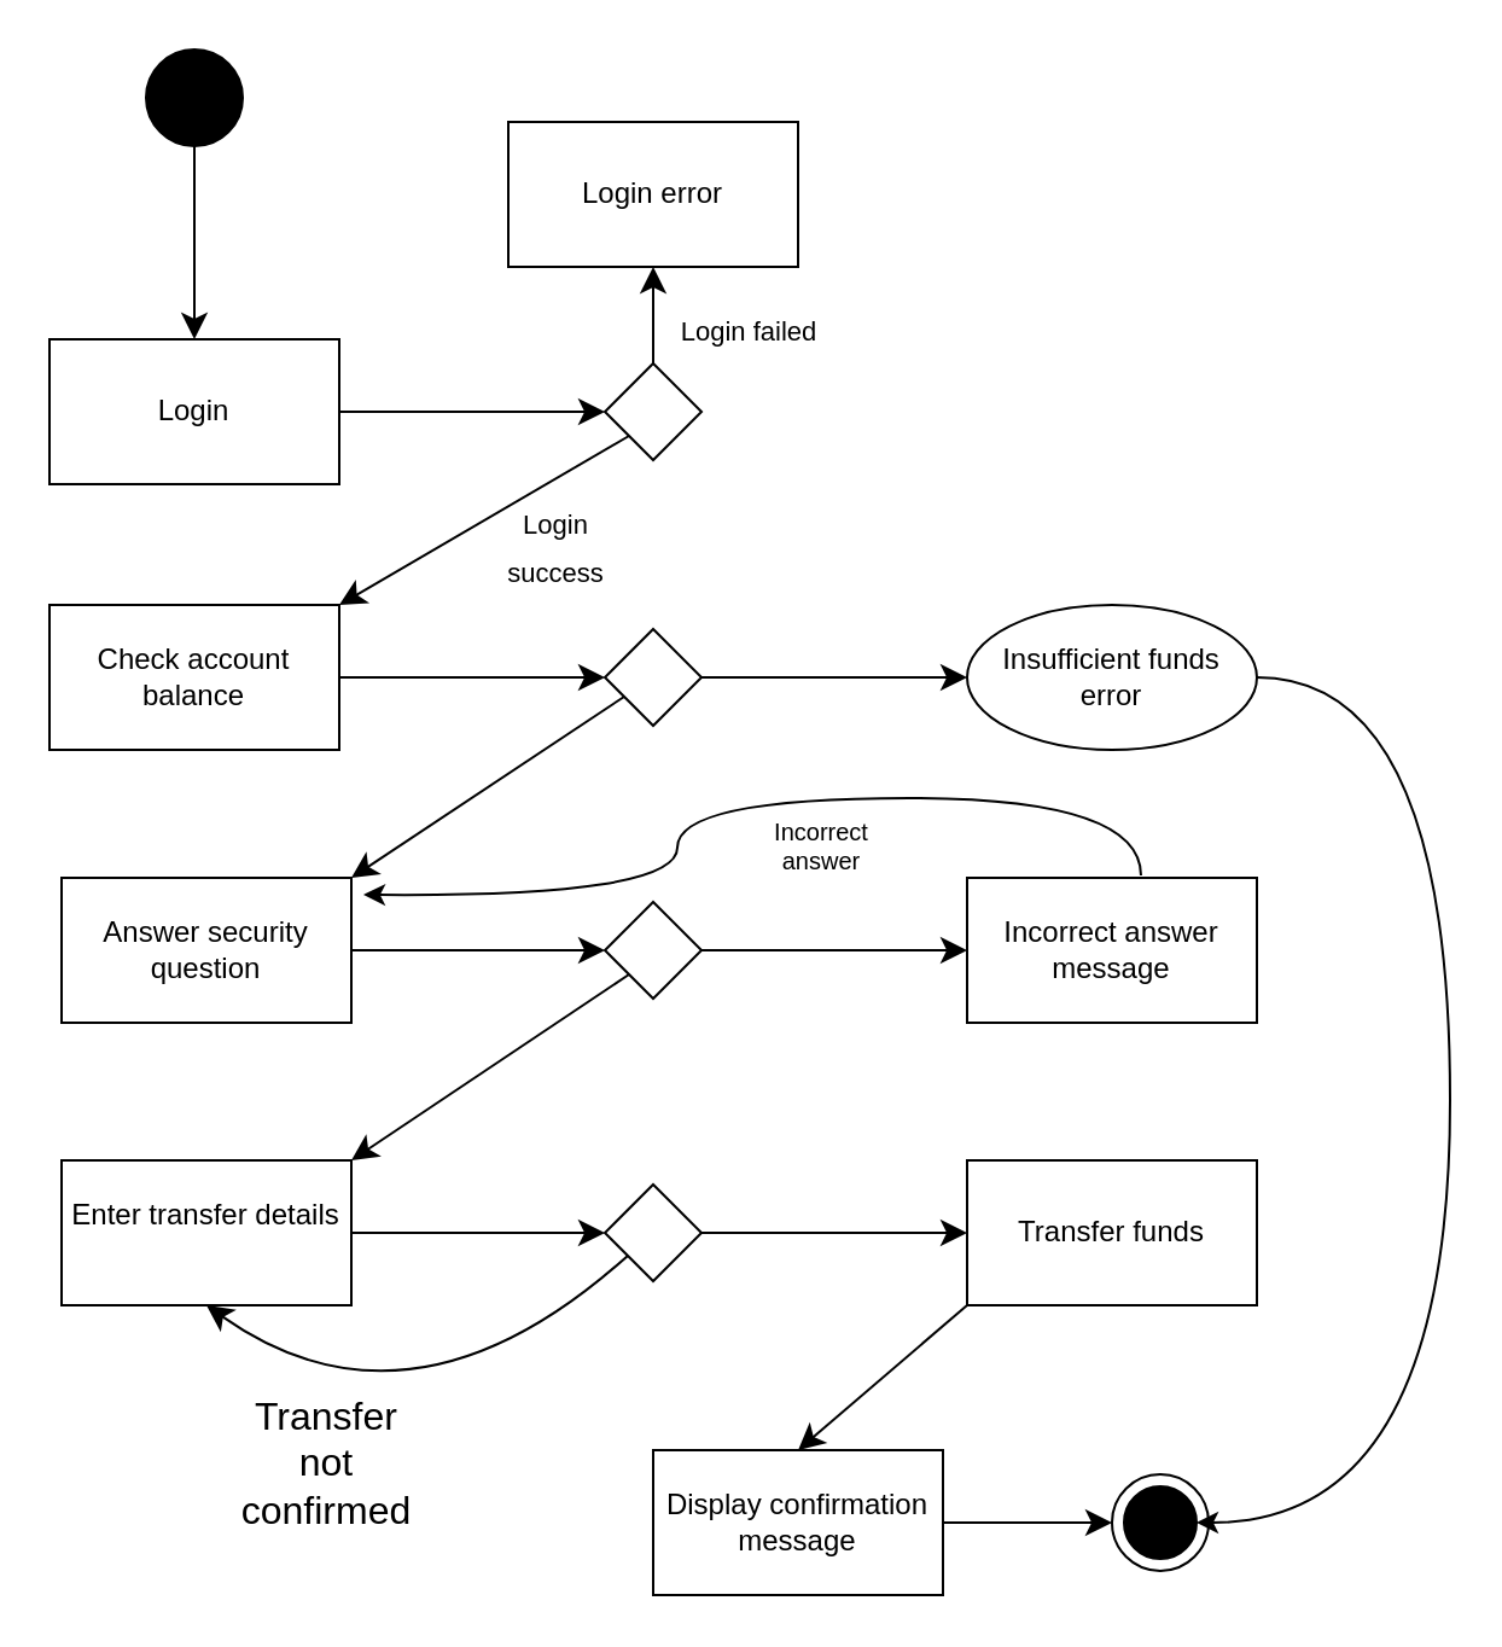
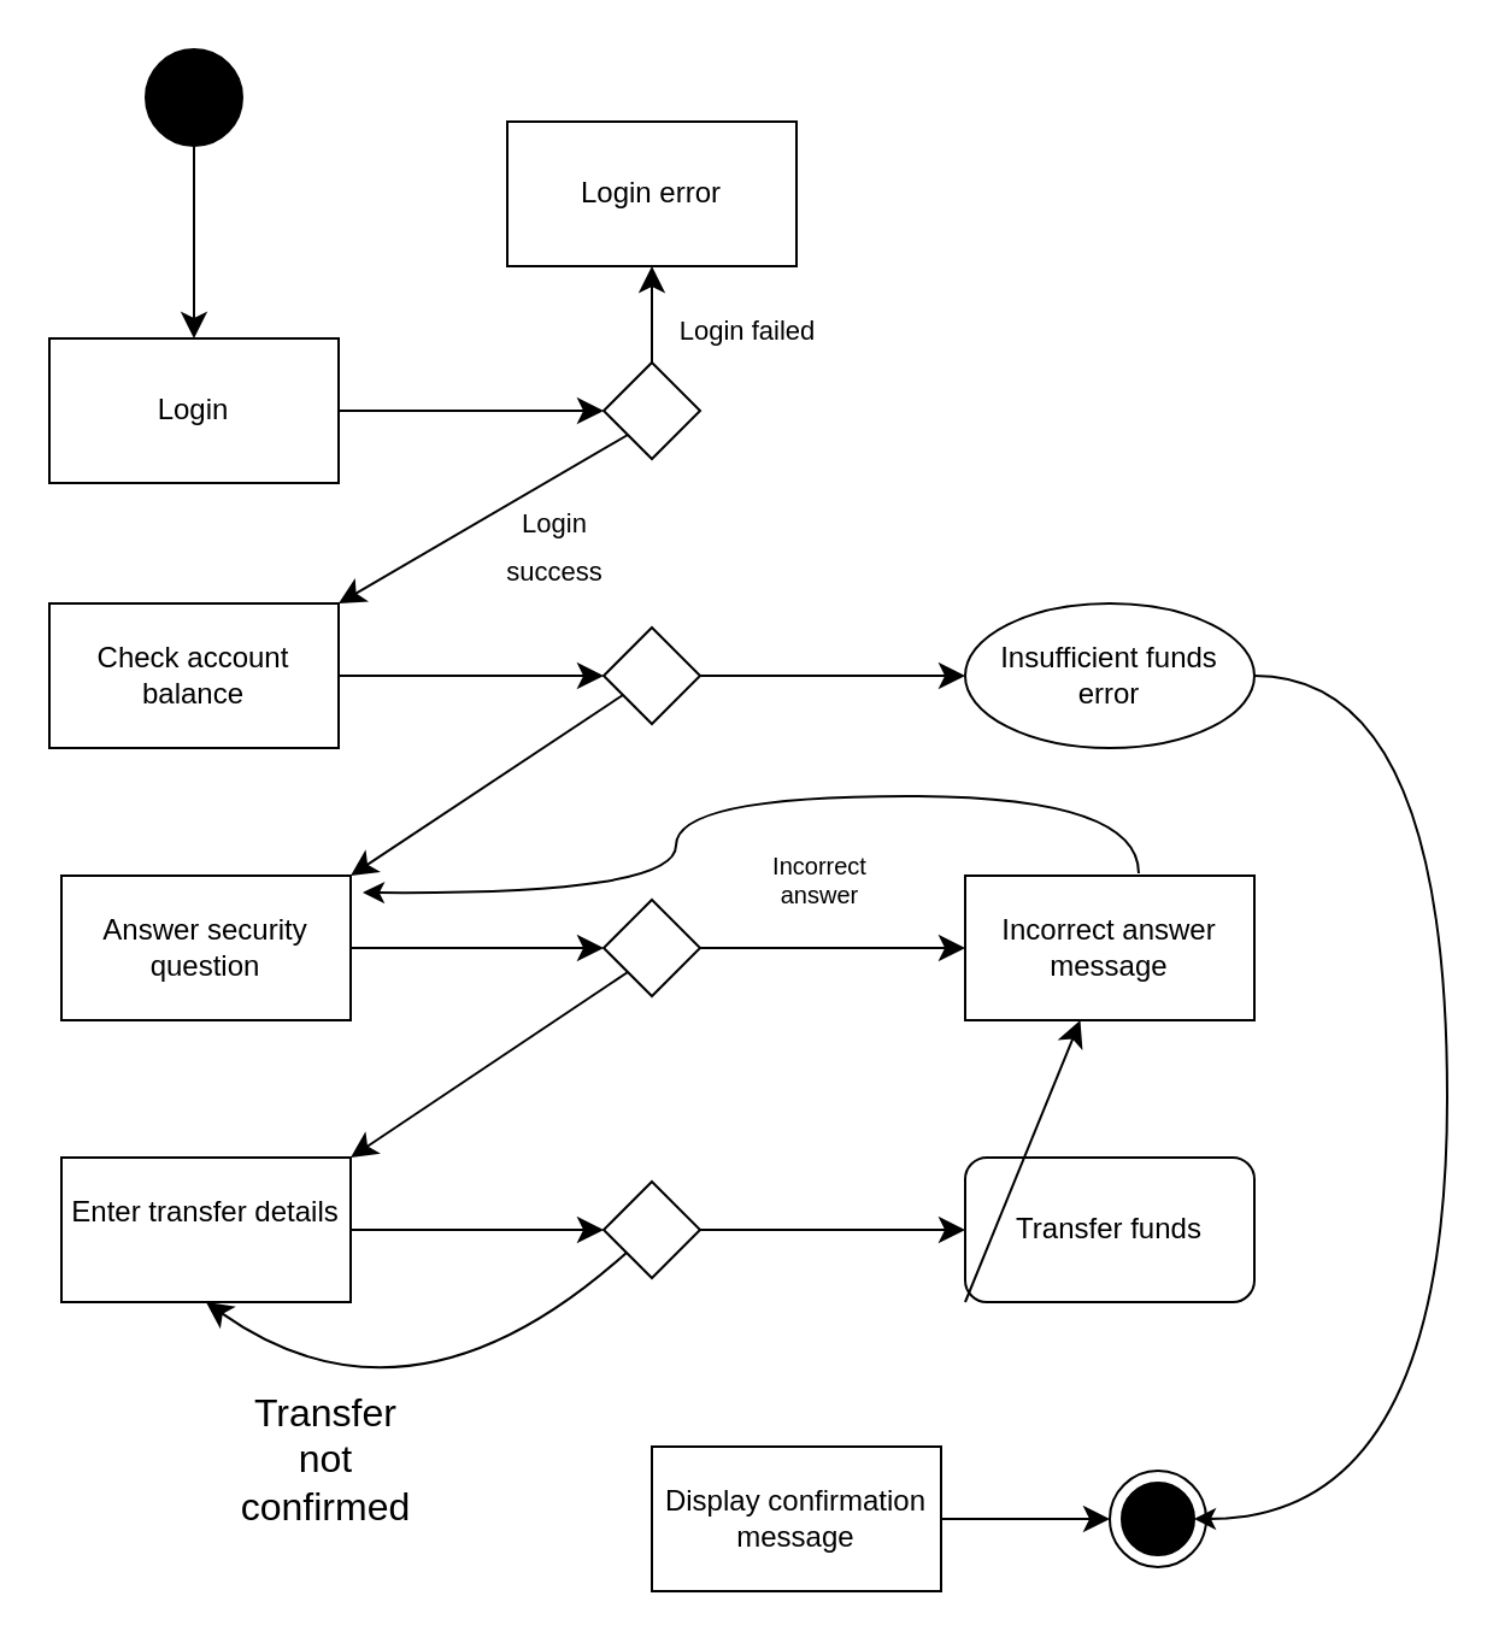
- <mxCell id="24" value="&lt;div style=&quot;font-size: 10px;&quot;&gt;&lt;font style=&quot;font-size: 10px;&quot;&gt;Incorrect&lt;/font&gt;&lt;/div&gt;&lt;div style=&quot;font-size: 10px;&quot;&gt;&lt;font style=&quot;font-size: 10px;&quot;&gt;answer&lt;br&gt;&lt;/font&gt;&lt;/div&gt;" style="text;html=1;align=center;verticalAlign=middle;whiteSpace=wrap;rounded=0;fontSize=16;" parent="1" vertex="1"><mxGeometry x="310" y="335" width="60" height="30" as="geometry" /></mxCell>
+ <mxCell id="24" value="&lt;div style=&quot;font-size: 10px;&quot;&gt;&lt;font style=&quot;font-size: 10px;&quot;&gt;Incorrect&lt;/font&gt;&lt;/div&gt;&lt;div style=&quot;font-size: 10px;&quot;&gt;&lt;font style=&quot;font-size: 10px;&quot;&gt;answer&lt;br&gt;&lt;/font&gt;&lt;/div&gt;" style="text;html=1;align=center;verticalAlign=middle;whiteSpace=wrap;rounded=0;fontSize=16;" parent="1" vertex="1"><mxGeometry x="310" y="350" width="60" height="30" as="geometry" /></mxCell>
- <mxCell id="32" value="Transfer funds" style="rounded=0;whiteSpace=wrap;html=1;" parent="1" vertex="1"><mxGeometry x="400" y="480" width="120" height="60" as="geometry" /></mxCell>
+ <mxCell id="32" value="Transfer funds" style="whiteSpace=wrap;html=1;rounded=1;" parent="1" vertex="1"><mxGeometry x="400" y="480" width="120" height="60" as="geometry" /></mxCell>
- <mxCell id="36" value="" style="endArrow=classic;html=1;rounded=0;fontSize=12;startSize=8;endSize=8;curved=1;exitX=0;exitY=1;exitDx=0;exitDy=0;entryX=0.5;entryY=0;entryDx=0;entryDy=0;" parent="1" source="32" target="33" edge="1"><mxGeometry width="50" height="50" relative="1" as="geometry"><mxPoint x="330" y="390" as="sourcePoint" /><mxPoint x="380" y="340" as="targetPoint" /></mxGeometry></mxCell>
+ <mxCell id="36" value="" style="endArrow=classic;html=1;rounded=0;fontSize=12;startSize=8;endSize=8;curved=1;exitX=0;exitY=1;exitDx=0;exitDy=0;" parent="1" source="32" target="20" edge="1"><mxGeometry width="50" height="50" relative="1" as="geometry"><mxPoint x="330" y="390" as="sourcePoint" /><mxPoint x="380" y="340" as="targetPoint" /></mxGeometry></mxCell>
